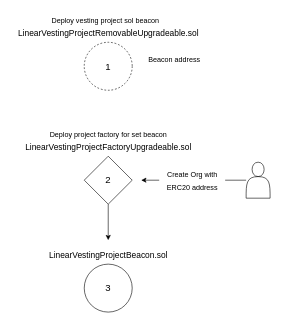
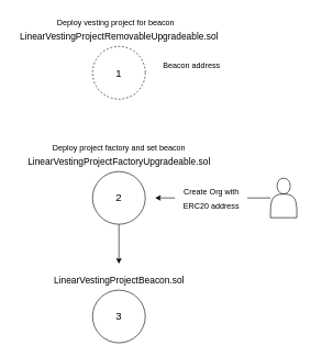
- <mxCell id="4" value="Deploy vesting project sol beacon" style="text;html=1;align=center;verticalAlign=middle;resizable=0;points=[];autosize=1;strokeColor=none;fillColor=none;" parent="1" vertex="1"><mxGeometry x="75" y="20" width="200" height="30" as="geometry" /></mxCell>
+ <mxCell id="4" value="Deploy vesting project for beacon" style="text;html=1;align=center;verticalAlign=middle;resizable=0;points=[];autosize=1;strokeColor=none;fillColor=none;" parent="1" vertex="1"><mxGeometry x="75" y="20" width="200" height="30" as="geometry" /></mxCell>
- <mxCell id="9" value="Deploy project factory for set beacon" style="text;html=1;align=center;verticalAlign=middle;resizable=0;points=[];autosize=1;strokeColor=none;fillColor=none;" parent="1" vertex="1"><mxGeometry x="70" y="210" width="220" height="30" as="geometry" /></mxCell>
+ <mxCell id="9" value="Deploy project factory and set beacon" style="text;html=1;align=center;verticalAlign=middle;resizable=0;points=[];autosize=1;strokeColor=none;fillColor=none;" parent="1" vertex="1"><mxGeometry x="70" y="210" width="220" height="30" as="geometry" /></mxCell>
- <mxCell id="7" value="&lt;font size=&quot;3&quot;&gt;2&lt;/font&gt;" style="rhombus;whiteSpace=wrap;html=1;aspect=fixed;" parent="1" vertex="1"><mxGeometry x="140" y="260" width="80" height="80" as="geometry" /></mxCell>
+ <mxCell id="7" value="&lt;font size=&quot;3&quot;&gt;2&lt;/font&gt;" style="ellipse;whiteSpace=wrap;html=1;aspect=fixed;" parent="1" vertex="1"><mxGeometry x="140" y="260" width="80" height="80" as="geometry" /></mxCell>
